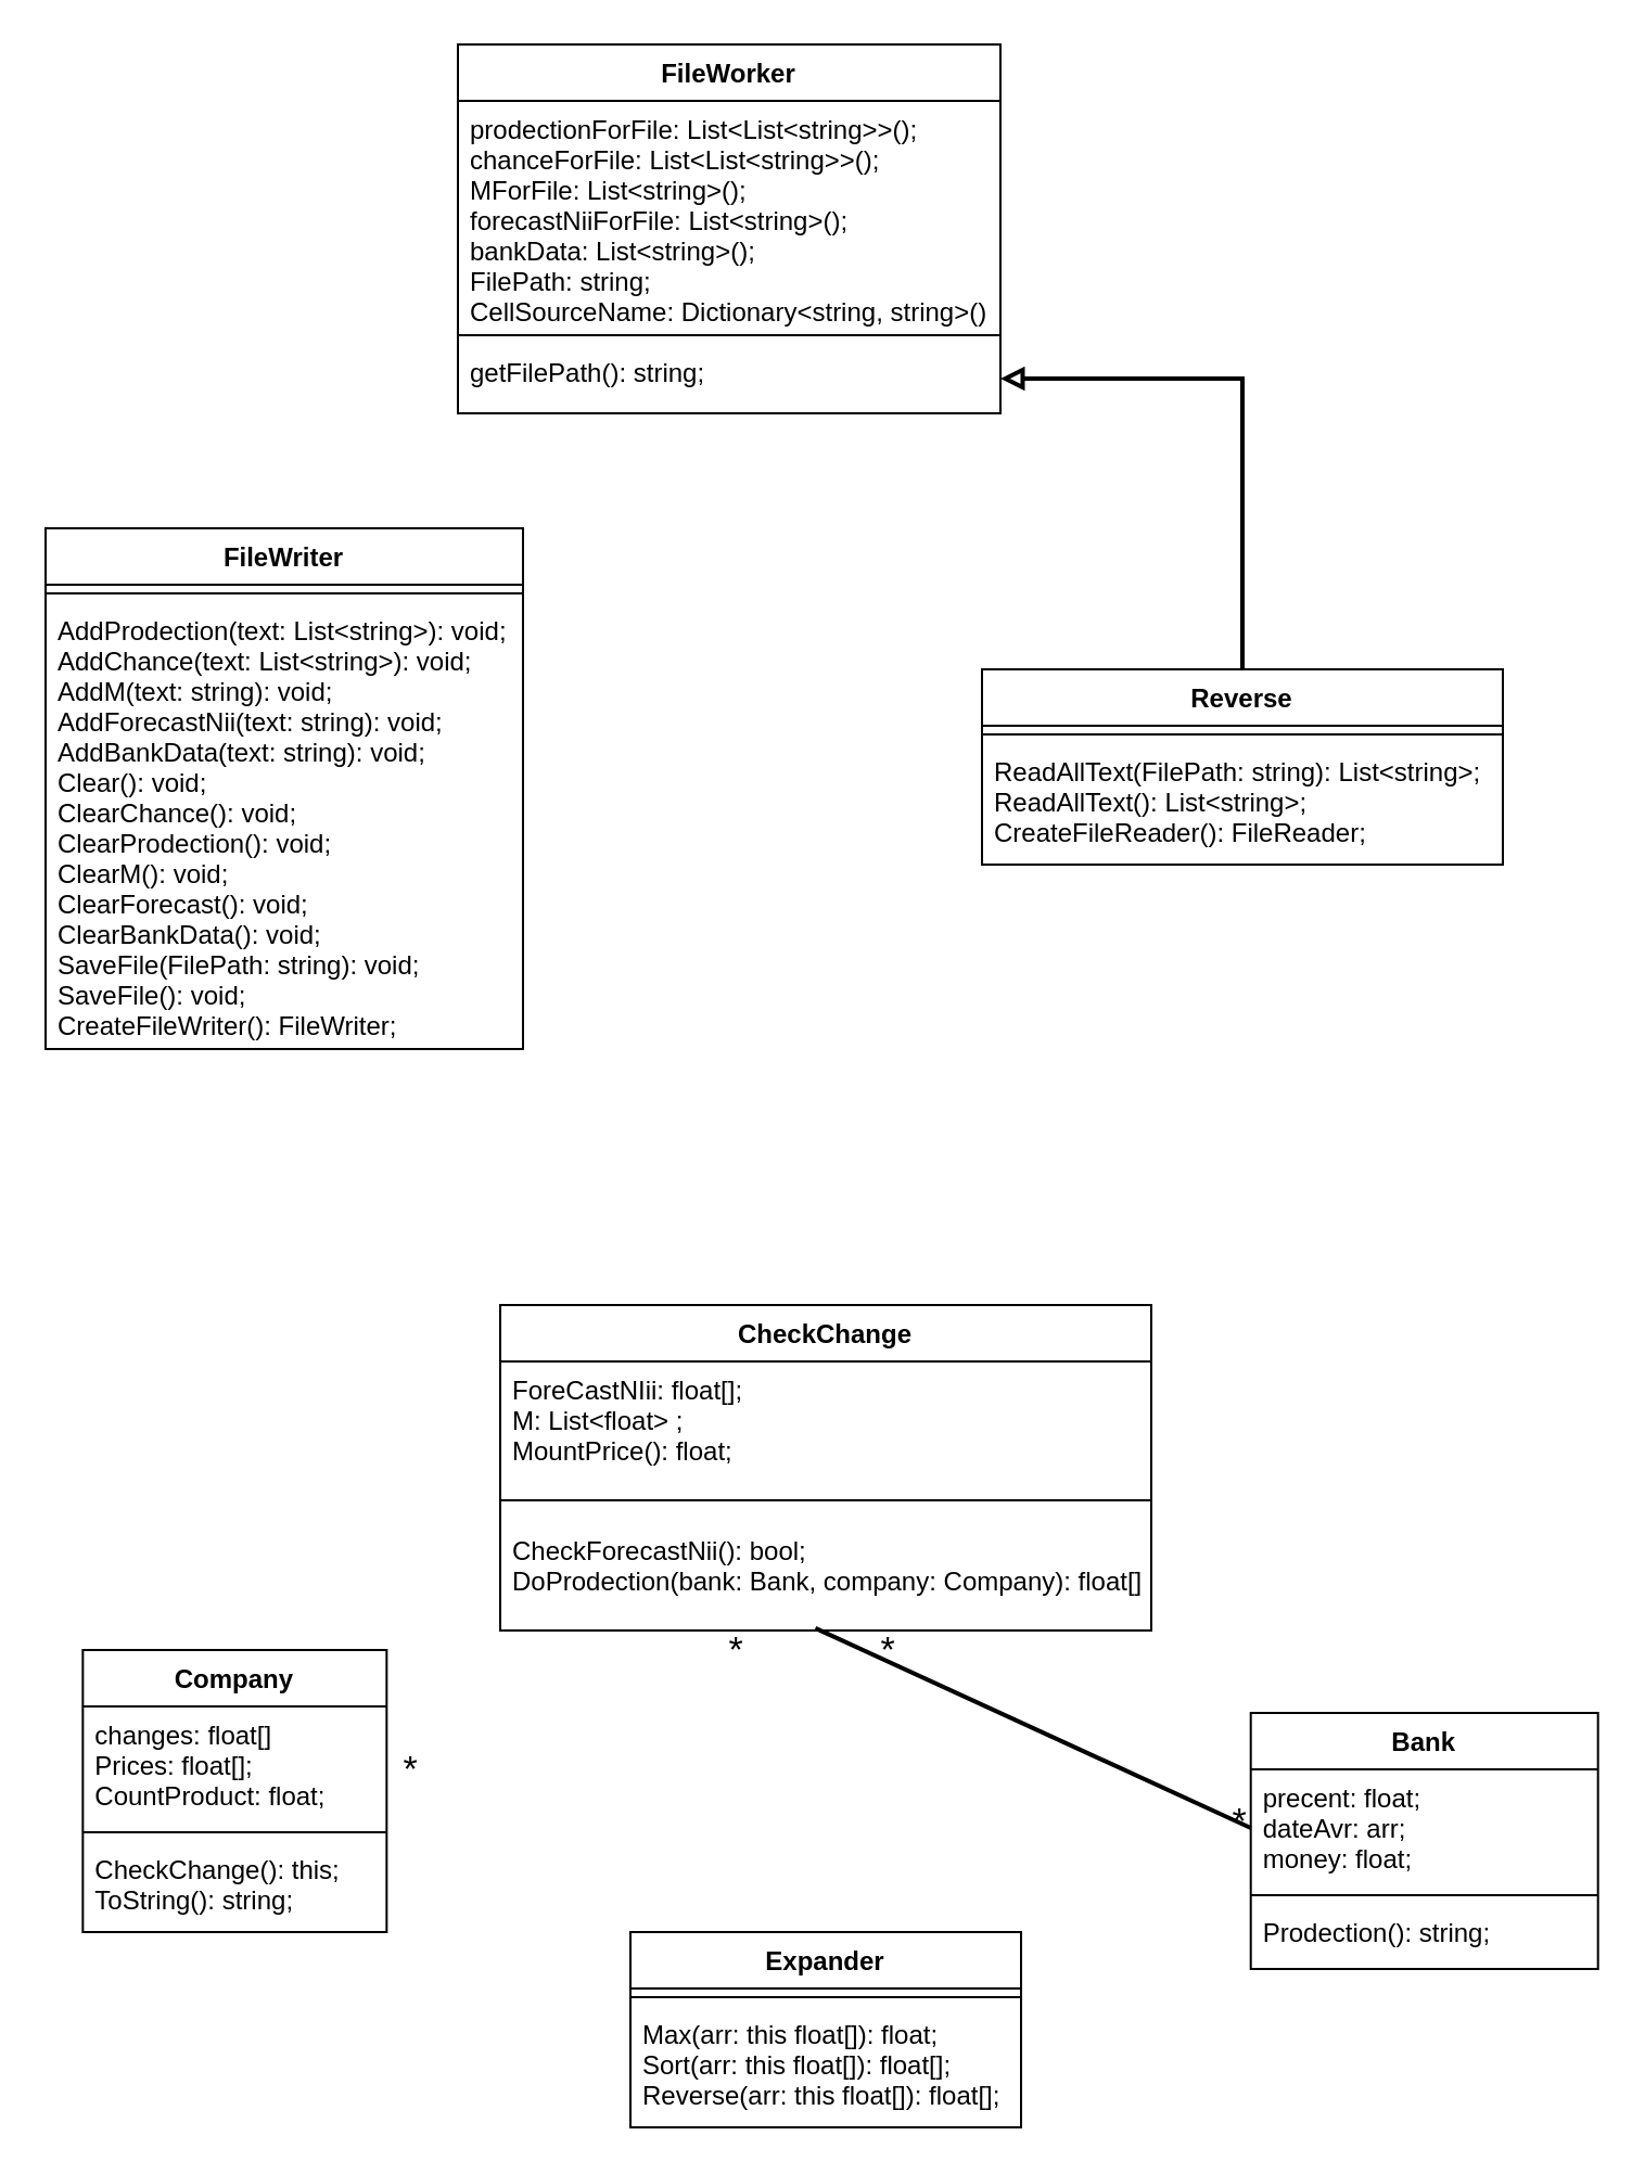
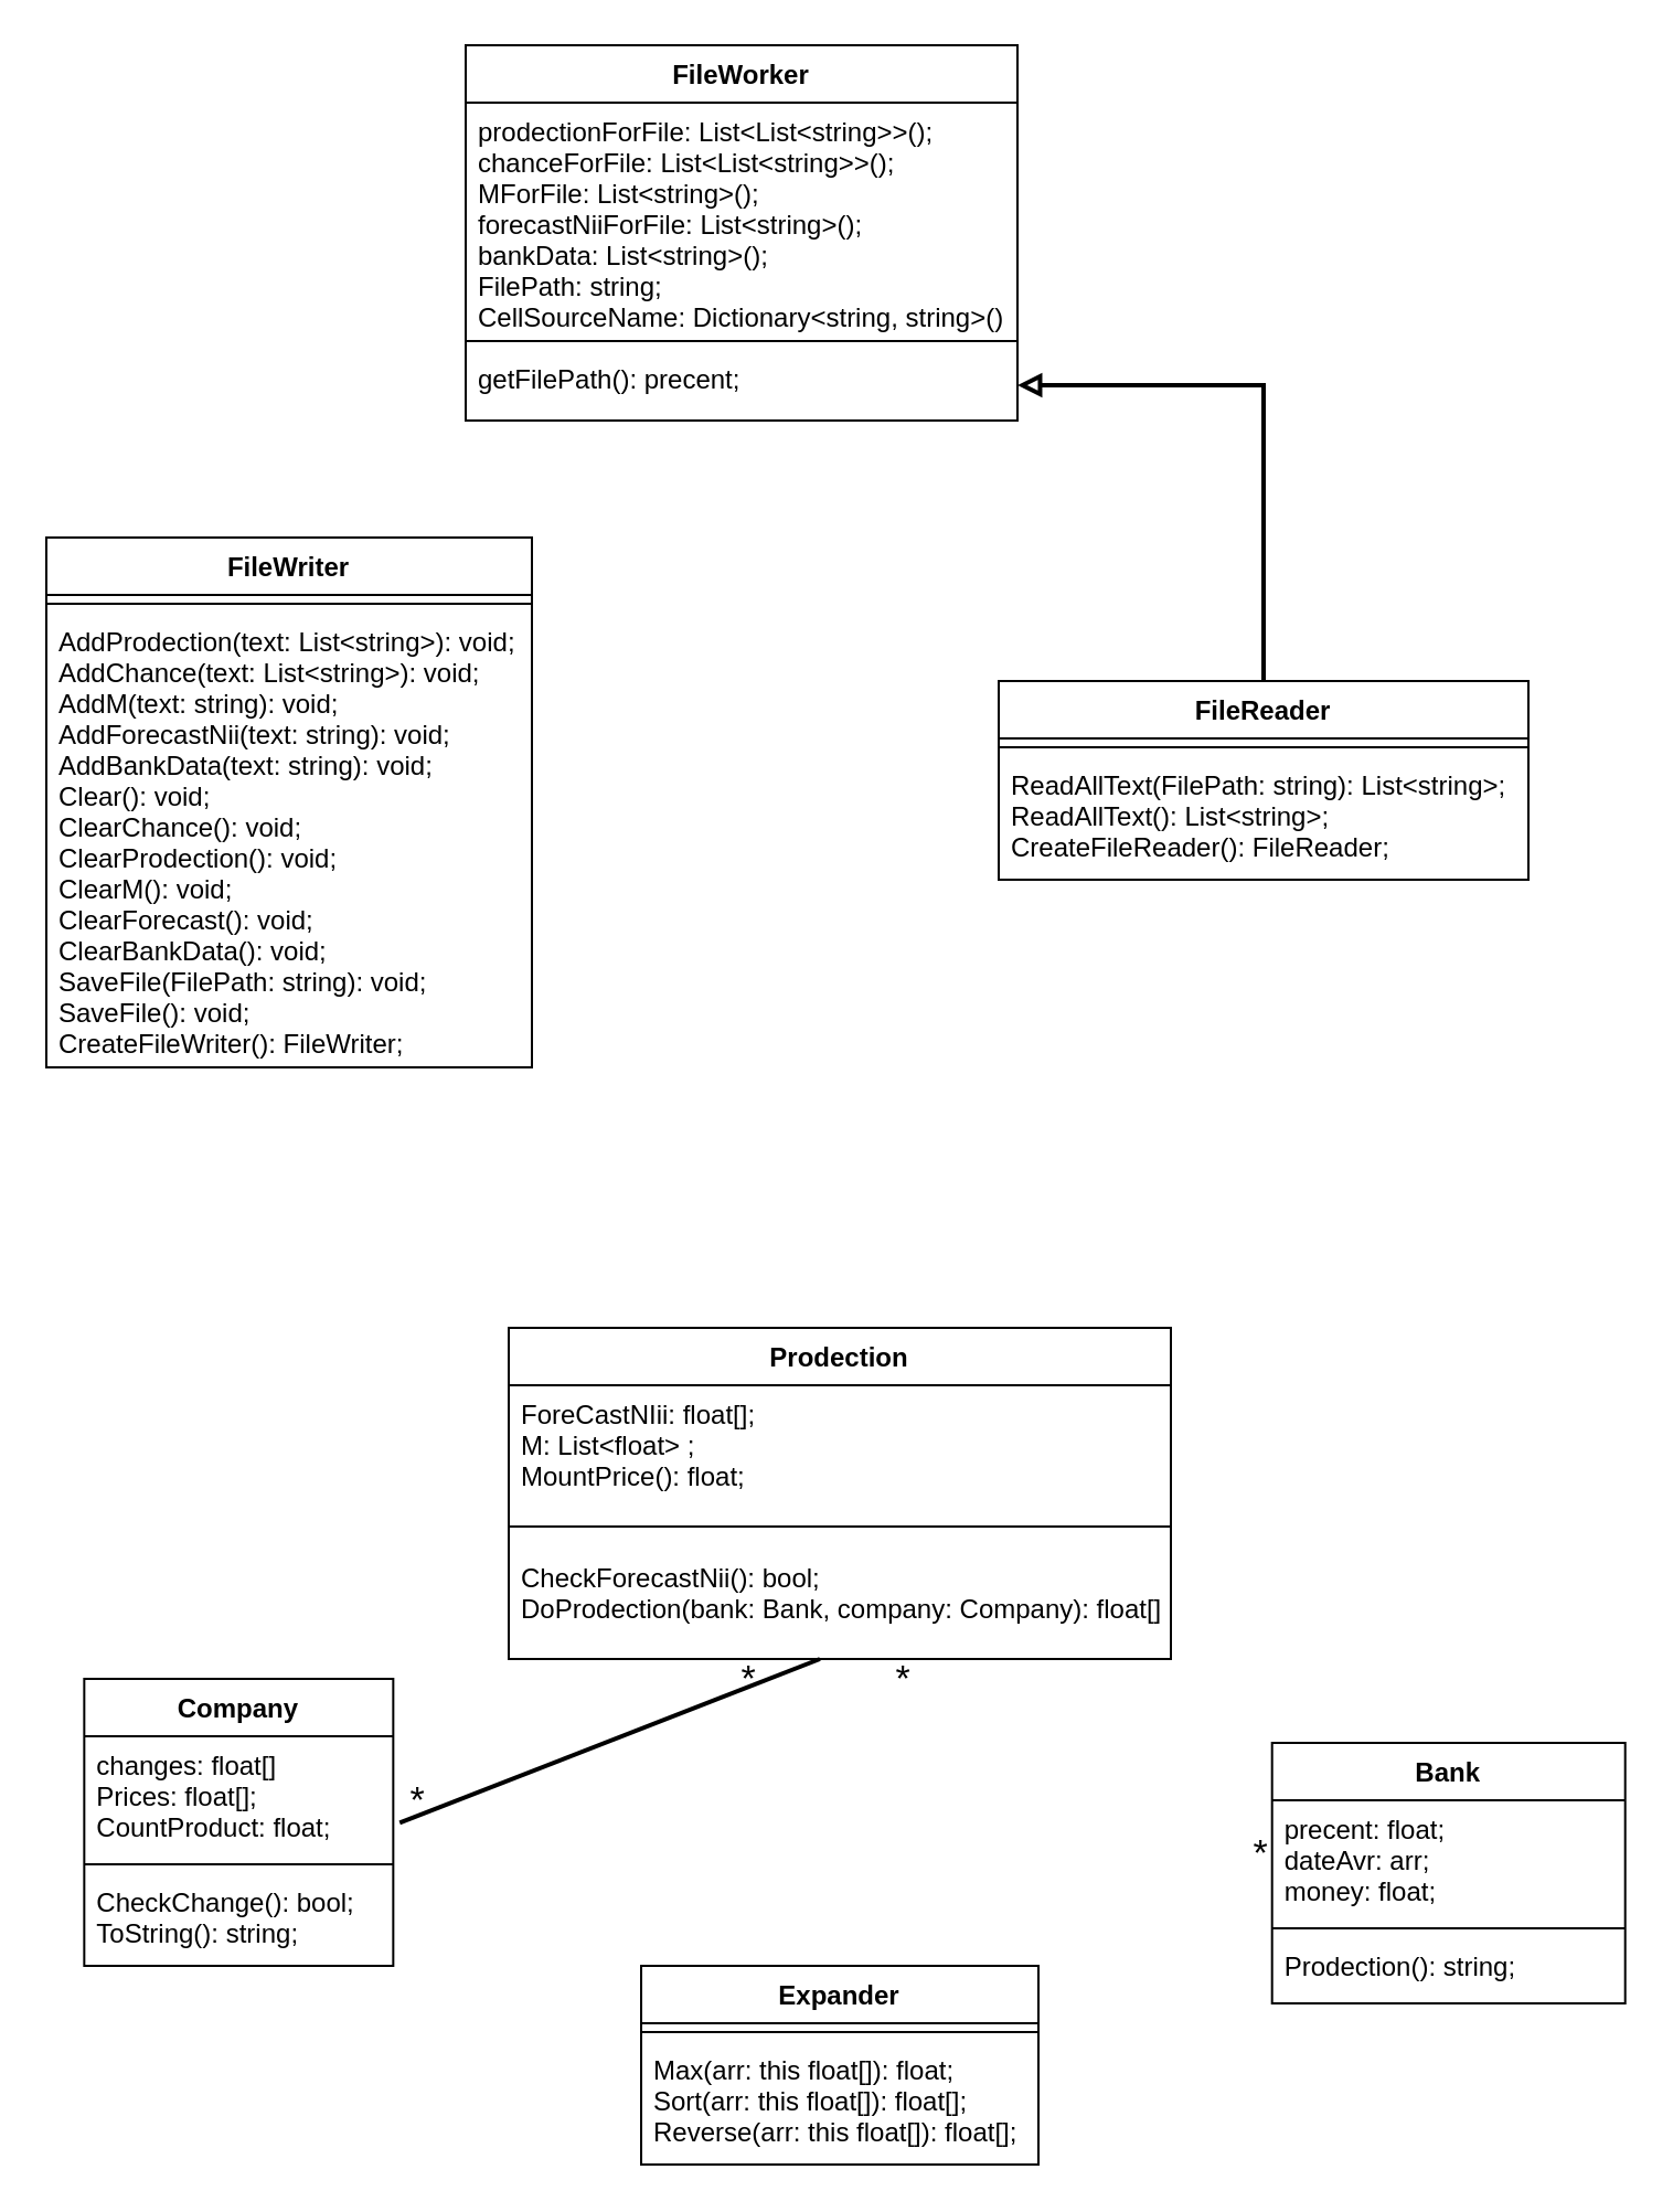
- <mxCell id="5" value="getFilePath(): string;&#10;" style="text;strokeColor=none;fillColor=none;align=left;verticalAlign=top;spacingLeft=4;spacingRight=4;overflow=hidden;rotatable=0;points=[[0,0.5],[1,0.5]];portConstraint=eastwest;" parent="2" vertex="1"><mxGeometry y="138" width="250" height="32" as="geometry" /></mxCell>
+ <mxCell id="5" value="getFilePath(): precent;&#10;" style="text;strokeColor=none;fillColor=none;align=left;verticalAlign=top;spacingLeft=4;spacingRight=4;overflow=hidden;rotatable=0;points=[[0,0.5],[1,0.5]];portConstraint=eastwest;" parent="2" vertex="1"><mxGeometry y="138" width="250" height="32" as="geometry" /></mxCell>
- <mxCell id="10" value="Reverse" style="swimlane;fontStyle=1;align=center;verticalAlign=top;childLayout=stackLayout;horizontal=1;startSize=26;horizontalStack=0;resizeParent=1;resizeParentMax=0;resizeLast=0;collapsible=1;marginBottom=0;" parent="1" vertex="1"><mxGeometry x="452" y="308" width="240" height="90" as="geometry" /></mxCell>
+ <mxCell id="10" value="FileReader" style="swimlane;fontStyle=1;align=center;verticalAlign=top;childLayout=stackLayout;horizontal=1;startSize=26;horizontalStack=0;resizeParent=1;resizeParentMax=0;resizeLast=0;collapsible=1;marginBottom=0;" parent="1" vertex="1"><mxGeometry x="452" y="308" width="240" height="90" as="geometry" /></mxCell>
- <mxCell id="21" value="CheckChange" style="swimlane;fontStyle=1;align=center;verticalAlign=top;childLayout=stackLayout;horizontal=1;startSize=26;horizontalStack=0;resizeParent=1;resizeParentMax=0;resizeLast=0;collapsible=1;marginBottom=0;" parent="1" vertex="1"><mxGeometry x="230" y="601" width="300" height="150" as="geometry" /></mxCell>
+ <mxCell id="21" value="Prodection" style="swimlane;fontStyle=1;align=center;verticalAlign=top;childLayout=stackLayout;horizontal=1;startSize=26;horizontalStack=0;resizeParent=1;resizeParentMax=0;resizeLast=0;collapsible=1;marginBottom=0;" parent="1" vertex="1"><mxGeometry x="230" y="601" width="300" height="150" as="geometry" /></mxCell>
+ <mxCell id="25" value="" style="endArrow=none;html=1;strokeWidth=2;entryX=0.47;entryY=1;entryDx=0;entryDy=0;entryPerimeter=0;exitX=1.021;exitY=0.726;exitDx=0;exitDy=0;exitPerimeter=0;" parent="1" source="14" target="24" edge="1"><mxGeometry width="50" height="50" relative="1" as="geometry"><mxPoint x="-534" y="912.5" as="sourcePoint" /><mxPoint x="-484" y="862.5" as="targetPoint" /></mxGeometry></mxCell>
- <mxCell id="27" value="" style="endArrow=none;html=1;strokeWidth=2;entryX=0.484;entryY=0.979;entryDx=0;entryDy=0;entryPerimeter=0;exitX=0;exitY=0.5;exitDx=0;exitDy=0;" parent="1" source="18" target="24" edge="1"><mxGeometry width="50" height="50" relative="1" as="geometry"><mxPoint x="46" y="1002.5" as="sourcePoint" /><mxPoint x="376" y="852.5" as="targetPoint" /></mxGeometry></mxCell>
- <mxCell id="16" value="CheckChange(): this;&#10;ToString(): string;" style="text;strokeColor=none;fillColor=none;align=left;verticalAlign=top;spacingLeft=4;spacingRight=4;overflow=hidden;rotatable=0;points=[[0,0.5],[1,0.5]];portConstraint=eastwest;" parent="13" vertex="1"><mxGeometry y="88" width="140" height="42" as="geometry" /></mxCell>
+ <mxCell id="16" value="CheckChange(): bool;&#10;ToString(): string;" style="text;strokeColor=none;fillColor=none;align=left;verticalAlign=top;spacingLeft=4;spacingRight=4;overflow=hidden;rotatable=0;points=[[0,0.5],[1,0.5]];portConstraint=eastwest;" parent="13" vertex="1"><mxGeometry y="88" width="140" height="42" as="geometry" /></mxCell>
